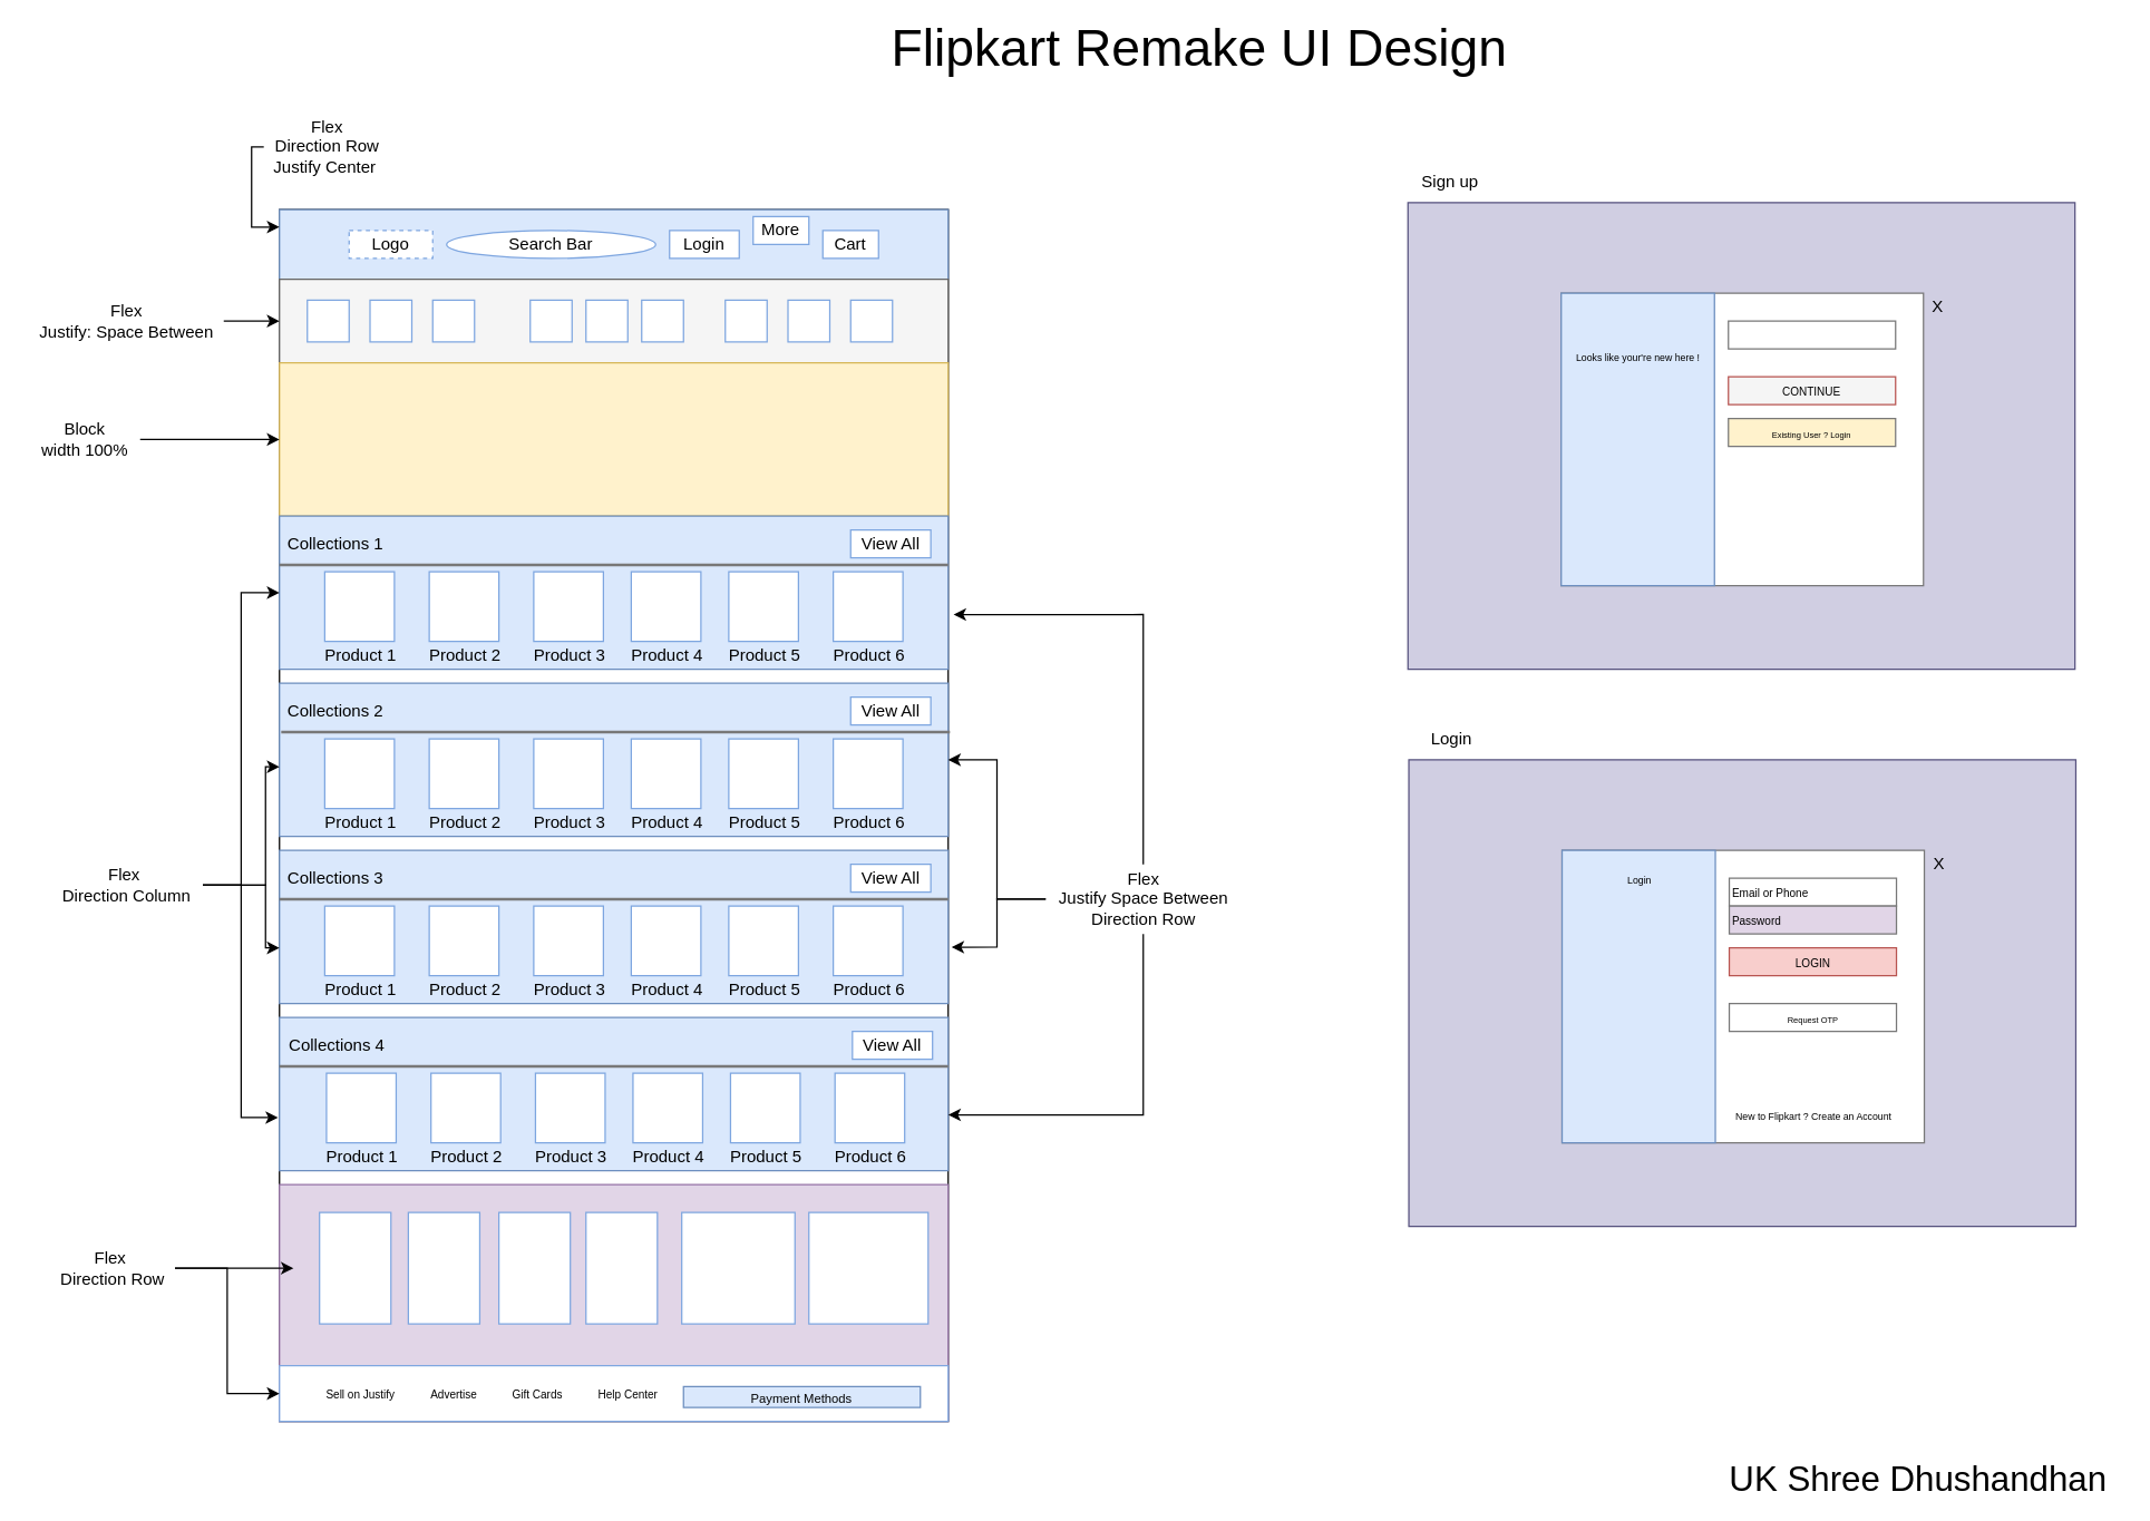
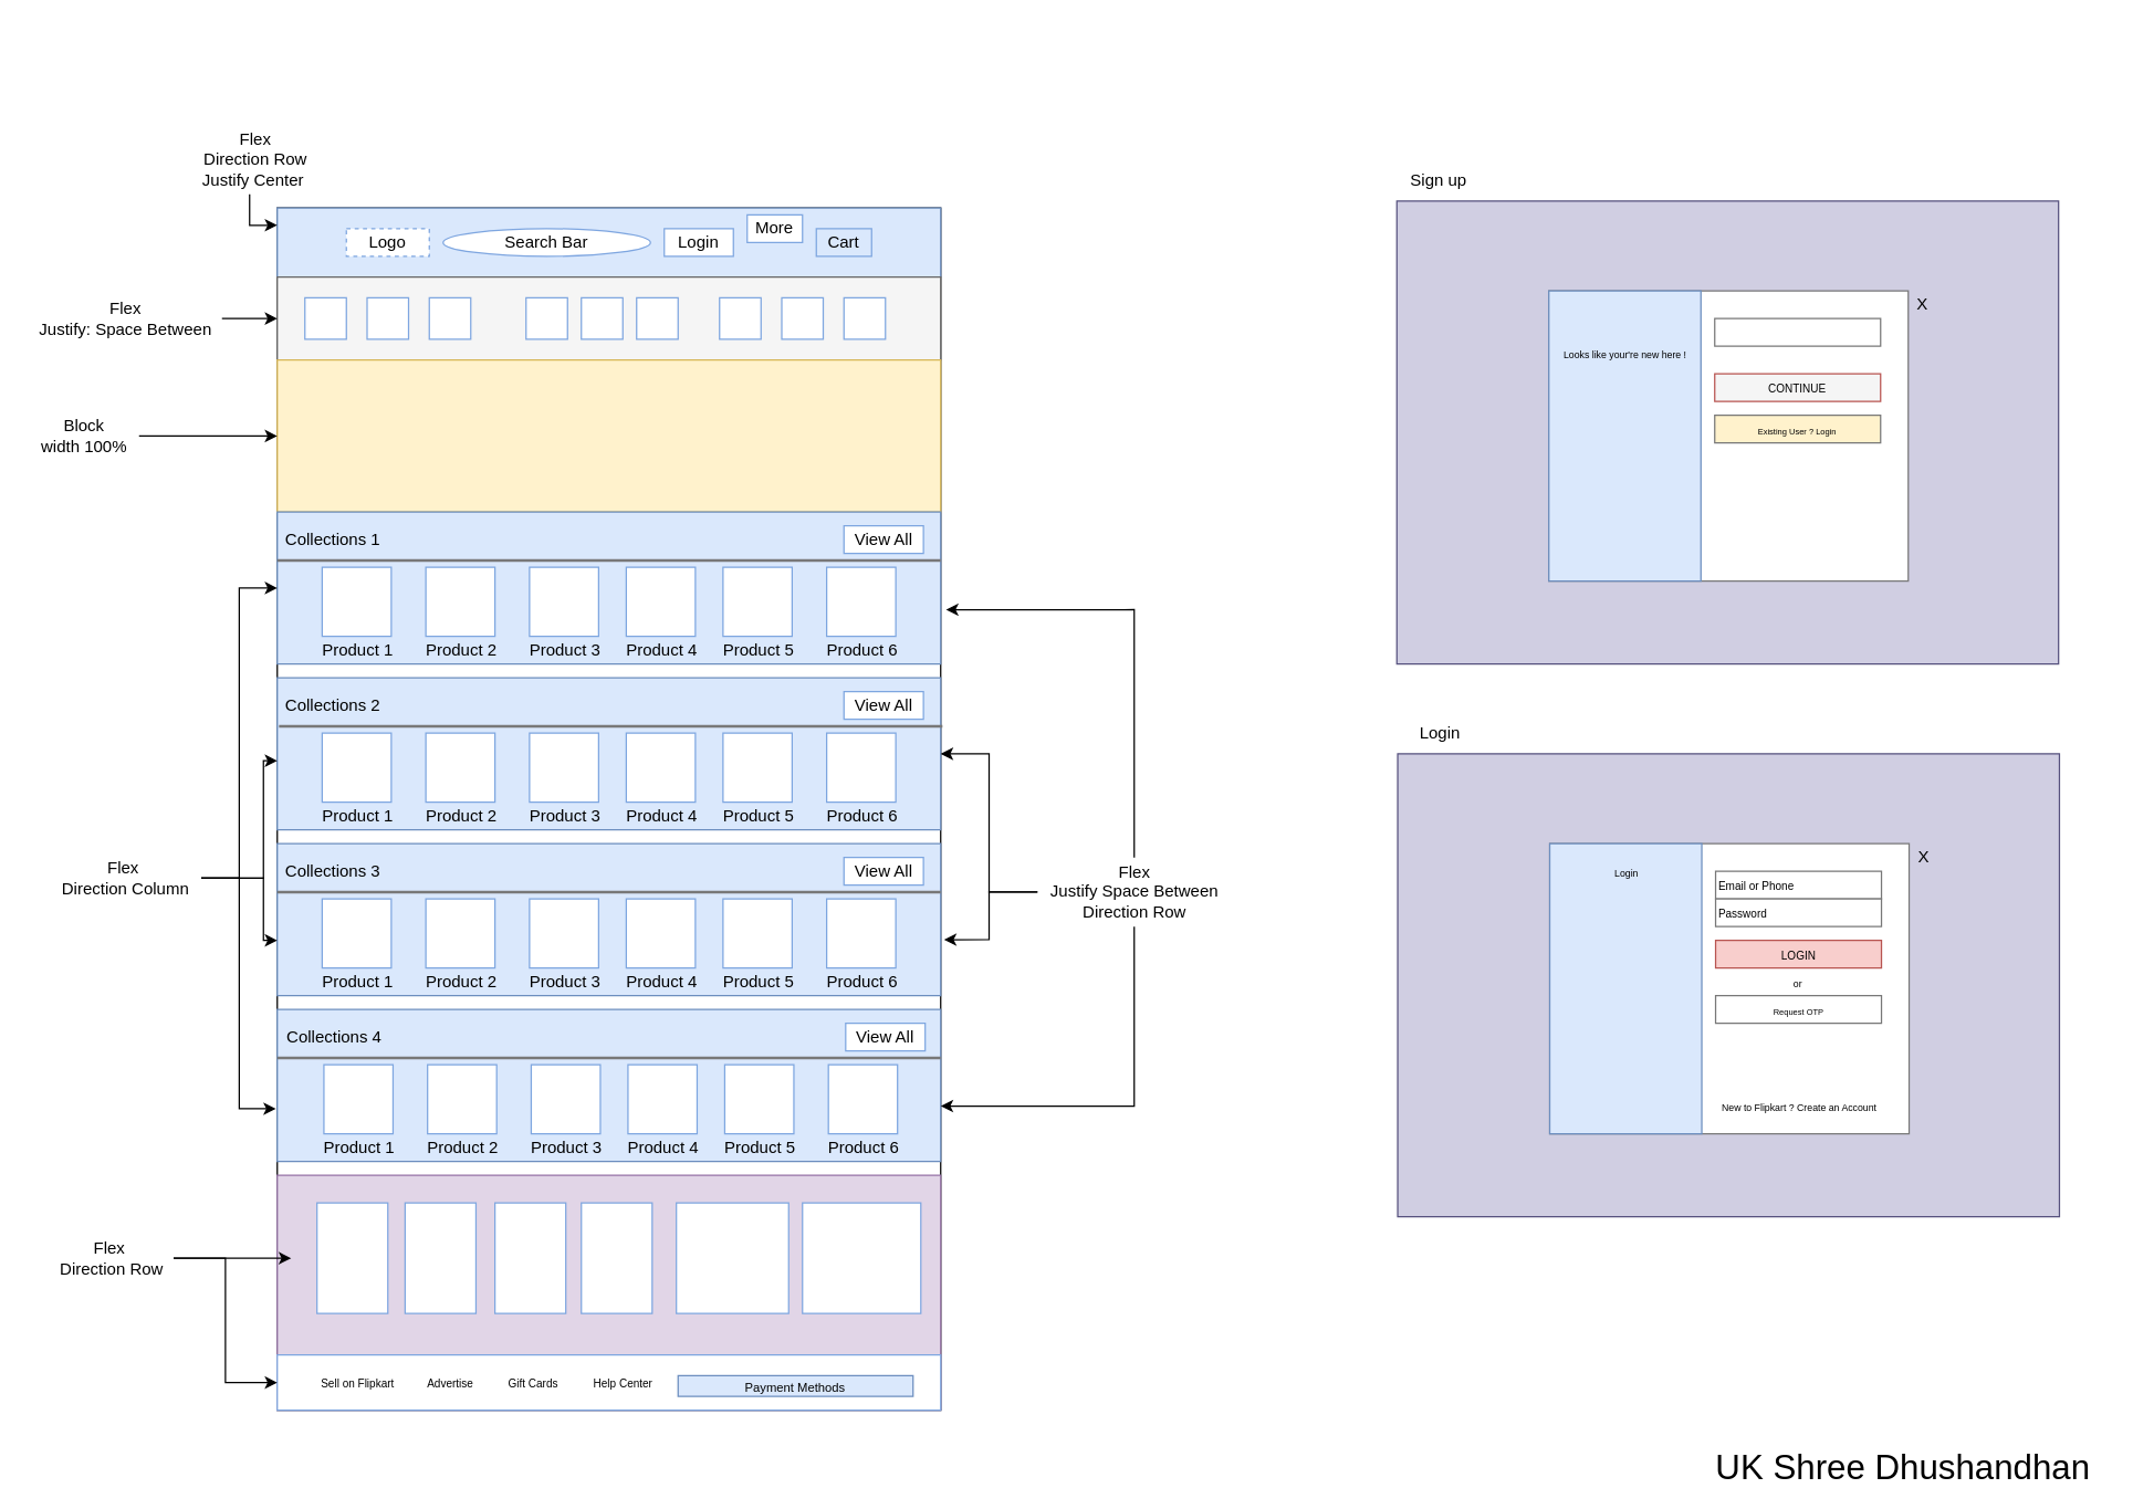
- <mxCell id="162" value="&lt;font style=&quot;font-size: 37px&quot;&gt;Flipkart Remake UI Design&lt;/font&gt;" style="text;html=1;align=center;verticalAlign=middle;resizable=0;points=[];autosize=1;strokeColor=none;" vertex="1" parent="1"><mxGeometry x="630" y="20" width="460" height="30" as="geometry" /></mxCell>
- <mxCell id="53" value="Flex&lt;br&gt;Direction Row&lt;br&gt;Justify Center&amp;nbsp;" style="text;html=1;align=center;verticalAlign=middle;resizable=0;points=[];autosize=1;strokeColor=none;" vertex="1" parent="1"><mxGeometry x="188.75" y="80" width="90" height="50" as="geometry" /></mxCell>
+ <mxCell id="53" value="Flex&lt;br&gt;Direction Row&lt;br&gt;Justify Center&amp;nbsp;" style="text;html=1;align=center;verticalAlign=middle;resizable=0;points=[];autosize=1;strokeColor=none;" vertex="1" parent="1"><mxGeometry x="138.75" y="90" width="90" height="50" as="geometry" /></mxCell>
- <mxCell id="8" value="Cart" style="rounded=0;whiteSpace=wrap;html=1;strokeColor=#7EA6E0;" vertex="1" parent="1"><mxGeometry x="590" y="165" width="40" height="20" as="geometry" /></mxCell>
+ <mxCell id="8" value="Cart" style="rounded=0;whiteSpace=wrap;html=1;strokeColor=#7EA6E0;fillColor=#dae8fc;" vertex="1" parent="1"><mxGeometry x="590" y="165" width="40" height="20" as="geometry" /></mxCell>
- <mxCell id="159" value="&lt;font style=&quot;font-size: 8px&quot;&gt;Password&lt;/font&gt;" style="rounded=0;whiteSpace=wrap;html=1;strokeColor=#787878;align=left;fillColor=#e1d5e7;" vertex="1" parent="1"><mxGeometry x="1240.63" y="650" width="120" height="20" as="geometry" /></mxCell>
+ <mxCell id="159" value="&lt;font style=&quot;font-size: 8px&quot;&gt;Password&lt;/font&gt;" style="rounded=0;whiteSpace=wrap;html=1;strokeColor=#787878;align=left;" vertex="1" parent="1"><mxGeometry x="1240.63" y="650" width="120" height="20" as="geometry" /></mxCell>
+ <mxCell id="160" value="&lt;font style=&quot;font-size: 7px&quot;&gt;or&lt;/font&gt;" style="text;html=1;align=center;verticalAlign=middle;resizable=0;points=[];autosize=1;strokeColor=none;" vertex="1" parent="1"><mxGeometry x="1290" y="700" width="20" height="20" as="geometry" /></mxCell>
- <mxCell id="47" value="&lt;font style=&quot;font-size: 8px&quot;&gt;Sell on Justify&lt;/font&gt;" style="text;html=1;align=center;verticalAlign=middle;resizable=0;points=[];autosize=1;strokeColor=none;" vertex="1" parent="1"><mxGeometry x="222.5" y="990" width="70" height="20" as="geometry" /></mxCell>
+ <mxCell id="47" value="&lt;font style=&quot;font-size: 8px&quot;&gt;Sell on Flipkart&lt;/font&gt;" style="text;html=1;align=center;verticalAlign=middle;resizable=0;points=[];autosize=1;strokeColor=none;" vertex="1" parent="1"><mxGeometry x="222.5" y="990" width="70" height="20" as="geometry" /></mxCell>
